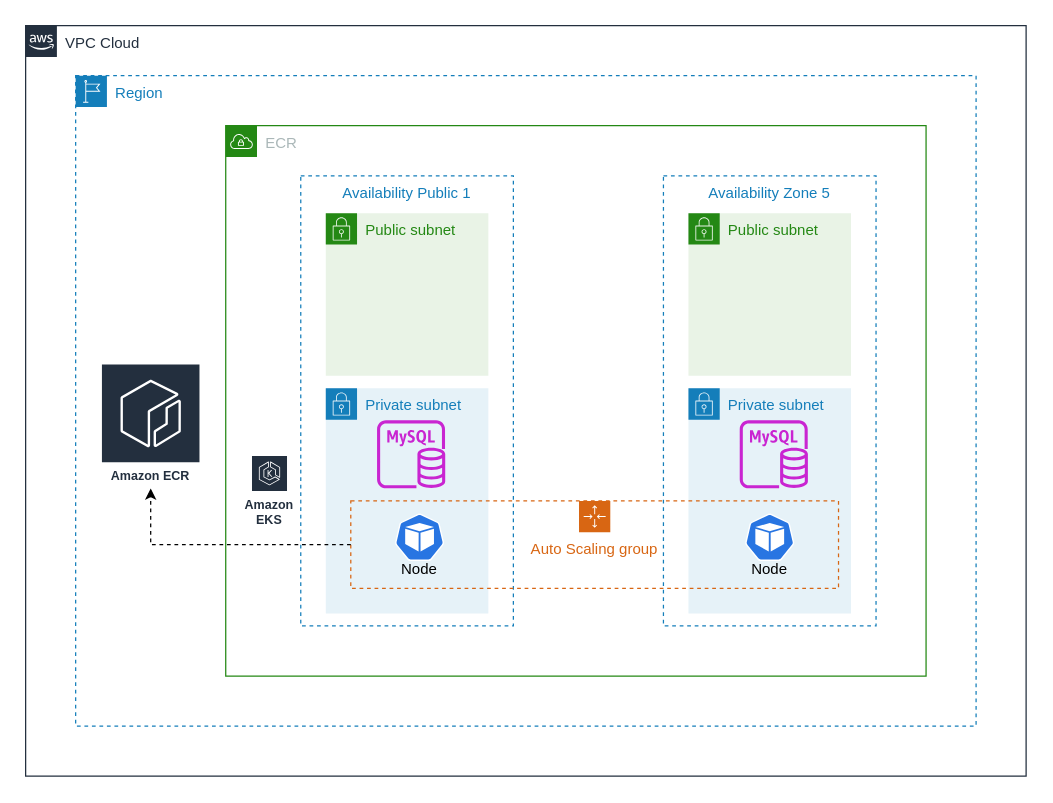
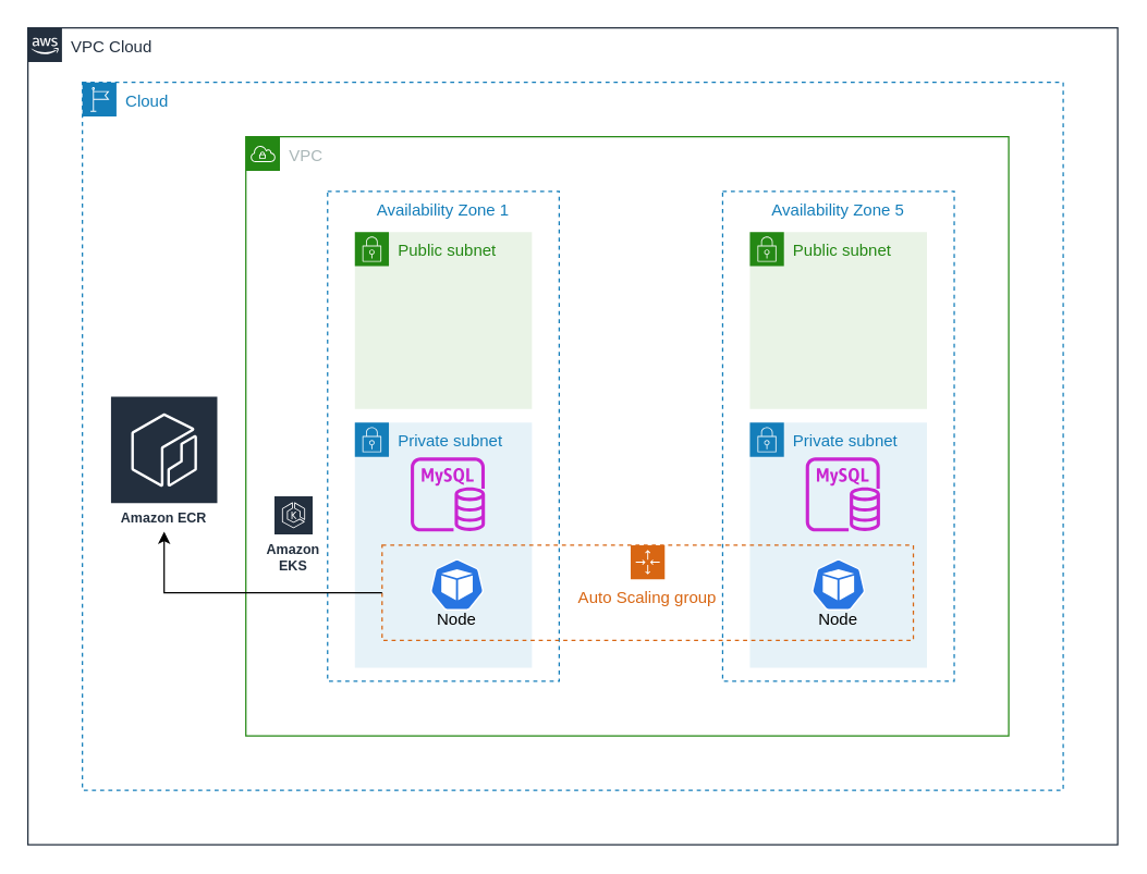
- <mxCell id="3" value="Region" style="points=[[0,0],[0.25,0],[0.5,0],[0.75,0],[1,0],[1,0.25],[1,0.5],[1,0.75],[1,1],[0.75,1],[0.5,1],[0.25,1],[0,1],[0,0.75],[0,0.5],[0,0.25]];outlineConnect=0;gradientColor=none;html=1;whiteSpace=wrap;fontSize=12;fontStyle=0;container=1;pointerEvents=0;collapsible=0;recursiveResize=0;shape=mxgraph.aws4.group;grIcon=mxgraph.aws4.group_region;strokeColor=#147EBA;fillColor=none;verticalAlign=top;align=left;spacingLeft=30;fontColor=#147EBA;dashed=1;" vertex="1" parent="1"><mxGeometry x="60" y="60" width="720" height="520" as="geometry" /></mxCell>
+ <mxCell id="3" value="Cloud" style="points=[[0,0],[0.25,0],[0.5,0],[0.75,0],[1,0],[1,0.25],[1,0.5],[1,0.75],[1,1],[0.75,1],[0.5,1],[0.25,1],[0,1],[0,0.75],[0,0.5],[0,0.25]];outlineConnect=0;gradientColor=none;html=1;whiteSpace=wrap;fontSize=12;fontStyle=0;container=1;pointerEvents=0;collapsible=0;recursiveResize=0;shape=mxgraph.aws4.group;grIcon=mxgraph.aws4.group_region;strokeColor=#147EBA;fillColor=none;verticalAlign=top;align=left;spacingLeft=30;fontColor=#147EBA;dashed=1;" vertex="1" parent="1"><mxGeometry x="60" y="60" width="720" height="520" as="geometry" /></mxCell>
- <mxCell id="4" value="ECR" style="points=[[0,0],[0.25,0],[0.5,0],[0.75,0],[1,0],[1,0.25],[1,0.5],[1,0.75],[1,1],[0.75,1],[0.5,1],[0.25,1],[0,1],[0,0.75],[0,0.5],[0,0.25]];outlineConnect=0;gradientColor=none;html=1;whiteSpace=wrap;fontSize=12;fontStyle=0;container=1;pointerEvents=0;collapsible=0;recursiveResize=0;shape=mxgraph.aws4.group;grIcon=mxgraph.aws4.group_vpc;strokeColor=#248814;fillColor=none;verticalAlign=top;align=left;spacingLeft=30;fontColor=#AAB7B8;dashed=0;" vertex="1" parent="3"><mxGeometry x="120" y="40" width="560" height="440" as="geometry" /></mxCell>
+ <mxCell id="4" value="VPC" style="points=[[0,0],[0.25,0],[0.5,0],[0.75,0],[1,0],[1,0.25],[1,0.5],[1,0.75],[1,1],[0.75,1],[0.5,1],[0.25,1],[0,1],[0,0.75],[0,0.5],[0,0.25]];outlineConnect=0;gradientColor=none;html=1;whiteSpace=wrap;fontSize=12;fontStyle=0;container=1;pointerEvents=0;collapsible=0;recursiveResize=0;shape=mxgraph.aws4.group;grIcon=mxgraph.aws4.group_vpc;strokeColor=#248814;fillColor=none;verticalAlign=top;align=left;spacingLeft=30;fontColor=#AAB7B8;dashed=0;" vertex="1" parent="3"><mxGeometry x="120" y="40" width="560" height="440" as="geometry" /></mxCell>
- <mxCell id="5" value="Availability Public 1" style="fillColor=none;strokeColor=#147EBA;dashed=1;verticalAlign=top;fontStyle=0;fontColor=#147EBA;whiteSpace=wrap;html=1;" vertex="1" parent="4"><mxGeometry x="60" y="40" width="170" height="360" as="geometry" /></mxCell>
+ <mxCell id="5" value="Availability Zone 1" style="fillColor=none;strokeColor=#147EBA;dashed=1;verticalAlign=top;fontStyle=0;fontColor=#147EBA;whiteSpace=wrap;html=1;" vertex="1" parent="4"><mxGeometry x="60" y="40" width="170" height="360" as="geometry" /></mxCell>
- <mxCell id="20" style="edgeStyle=orthogonalEdgeStyle;rounded=0;orthogonalLoop=1;jettySize=auto;html=1;dashed=1;" edge="1" parent="3" source="13" target="19"><mxGeometry relative="1" as="geometry" /></mxCell>
+ <mxCell id="20" style="edgeStyle=orthogonalEdgeStyle;rounded=0;orthogonalLoop=1;jettySize=auto;html=1;" edge="1" parent="3" source="13" target="19"><mxGeometry relative="1" as="geometry" /></mxCell>
